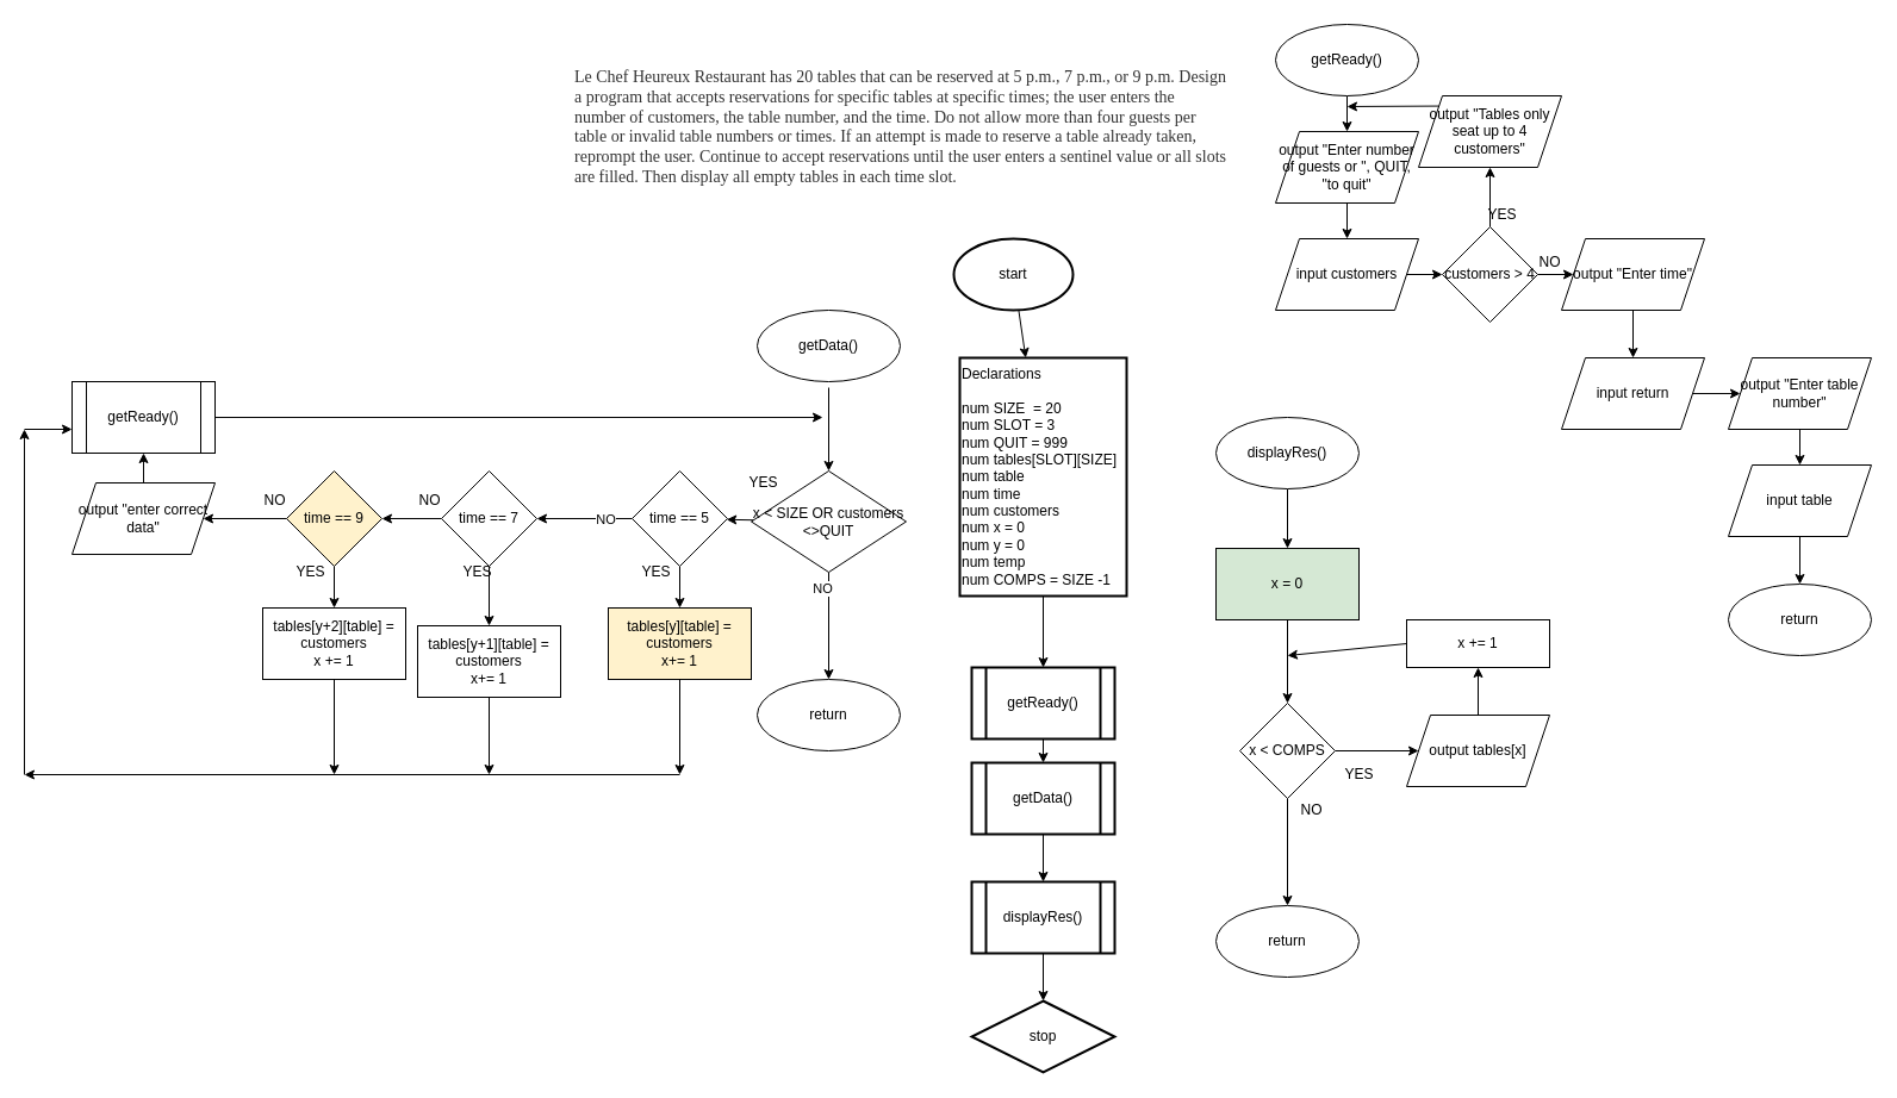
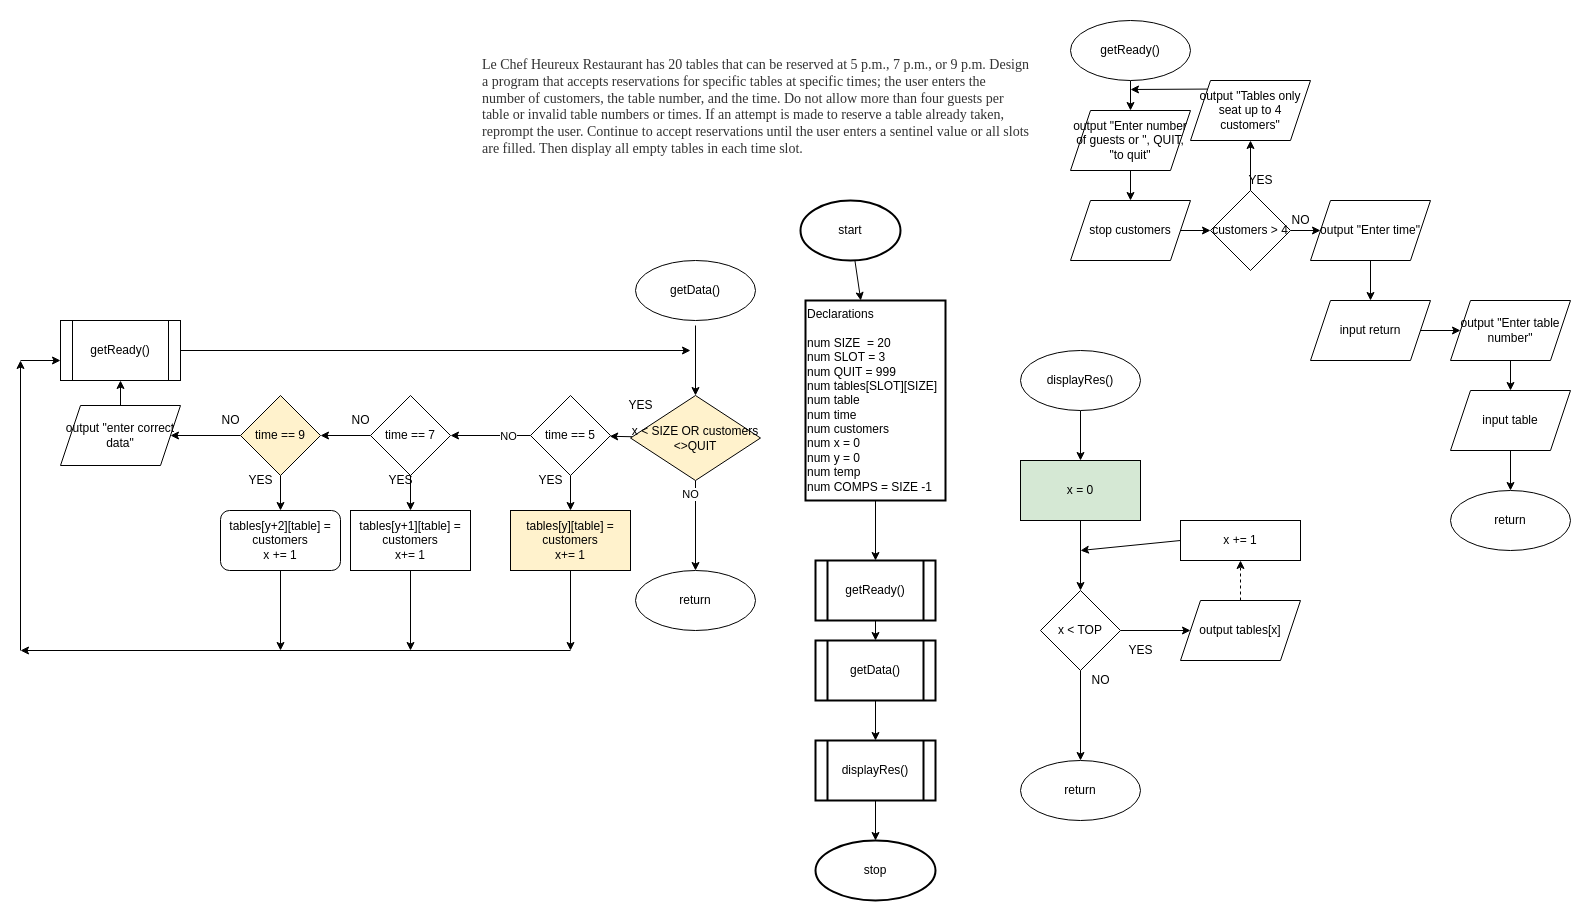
- <mxCell id="42" value="input customers" style="shape=parallelogram;perimeter=parallelogramPerimeter;whiteSpace=wrap;html=1;fixedSize=1;" vertex="1" parent="1"><mxGeometry x="1070" y="200" width="120" height="60" as="geometry" /></mxCell>
+ <mxCell id="42" value="stop customers" style="shape=parallelogram;perimeter=parallelogramPerimeter;whiteSpace=wrap;html=1;fixedSize=1;" vertex="1" parent="1"><mxGeometry x="1070" y="200" width="120" height="60" as="geometry" /></mxCell>
- <mxCell id="17" value="x &amp;lt; SIZE OR customers &amp;lt;&amp;gt;QUIT" style="rhombus;whiteSpace=wrap;html=1;" vertex="1" parent="1"><mxGeometry x="630" y="395" width="130" height="85" as="geometry" /></mxCell>
+ <mxCell id="17" value="x &amp;lt; SIZE OR customers &amp;lt;&amp;gt;QUIT" style="rhombus;whiteSpace=wrap;html=1;fillColor=#fff2cc;" vertex="1" parent="1"><mxGeometry x="630" y="395" width="130" height="85" as="geometry" /></mxCell>
- <mxCell id="78" value="tables[y+2][table] = customers&lt;br&gt;x += 1" style="whiteSpace=wrap;html=1;" vertex="1" parent="1"><mxGeometry x="220" y="510" width="120" height="60" as="geometry" /></mxCell>
+ <mxCell id="78" value="tables[y+2][table] = customers&lt;br&gt;x += 1" style="whiteSpace=wrap;html=1;rounded=1;" vertex="1" parent="1"><mxGeometry x="220" y="510" width="120" height="60" as="geometry" /></mxCell>
- <mxCell id="76" value="tables[y+1][table] = customers&lt;br&gt;x+= 1" style="whiteSpace=wrap;html=1;" vertex="1" parent="1"><mxGeometry x="350" y="525" width="120" height="60" as="geometry" /></mxCell>
+ <mxCell id="76" value="tables[y+1][table] = customers&lt;br&gt;x+= 1" style="whiteSpace=wrap;html=1;" vertex="1" parent="1"><mxGeometry x="350" y="510" width="120" height="60" as="geometry" /></mxCell>
- <mxCell id="28" value="" style="edgeStyle=none;html=1;" edge="1" parent="1" source="29" target="31"><mxGeometry relative="1" as="geometry" /></mxCell>
+ <mxCell id="28" value="" style="edgeStyle=none;html=1;dashed=1;" edge="1" parent="1" source="29" target="31"><mxGeometry relative="1" as="geometry" /></mxCell>
- <mxCell id="25" value="x &amp;lt; COMPS" style="rhombus;whiteSpace=wrap;html=1;" vertex="1" parent="1"><mxGeometry x="1040" y="590" width="80" height="80" as="geometry" /></mxCell>
+ <mxCell id="25" value="x &amp;lt; TOP" style="rhombus;whiteSpace=wrap;html=1;" vertex="1" parent="1"><mxGeometry x="1040" y="590" width="80" height="80" as="geometry" /></mxCell>
- <mxCell id="11" value="stop" style="rhombus;whiteSpace=wrap;html=1;strokeWidth=2;" vertex="1" parent="1"><mxGeometry x="815" y="840" width="120" height="60" as="geometry" /></mxCell>
+ <mxCell id="11" value="stop" style="ellipse;whiteSpace=wrap;html=1;strokeWidth=2;" vertex="1" parent="1"><mxGeometry x="815" y="840" width="120" height="60" as="geometry" /></mxCell>
